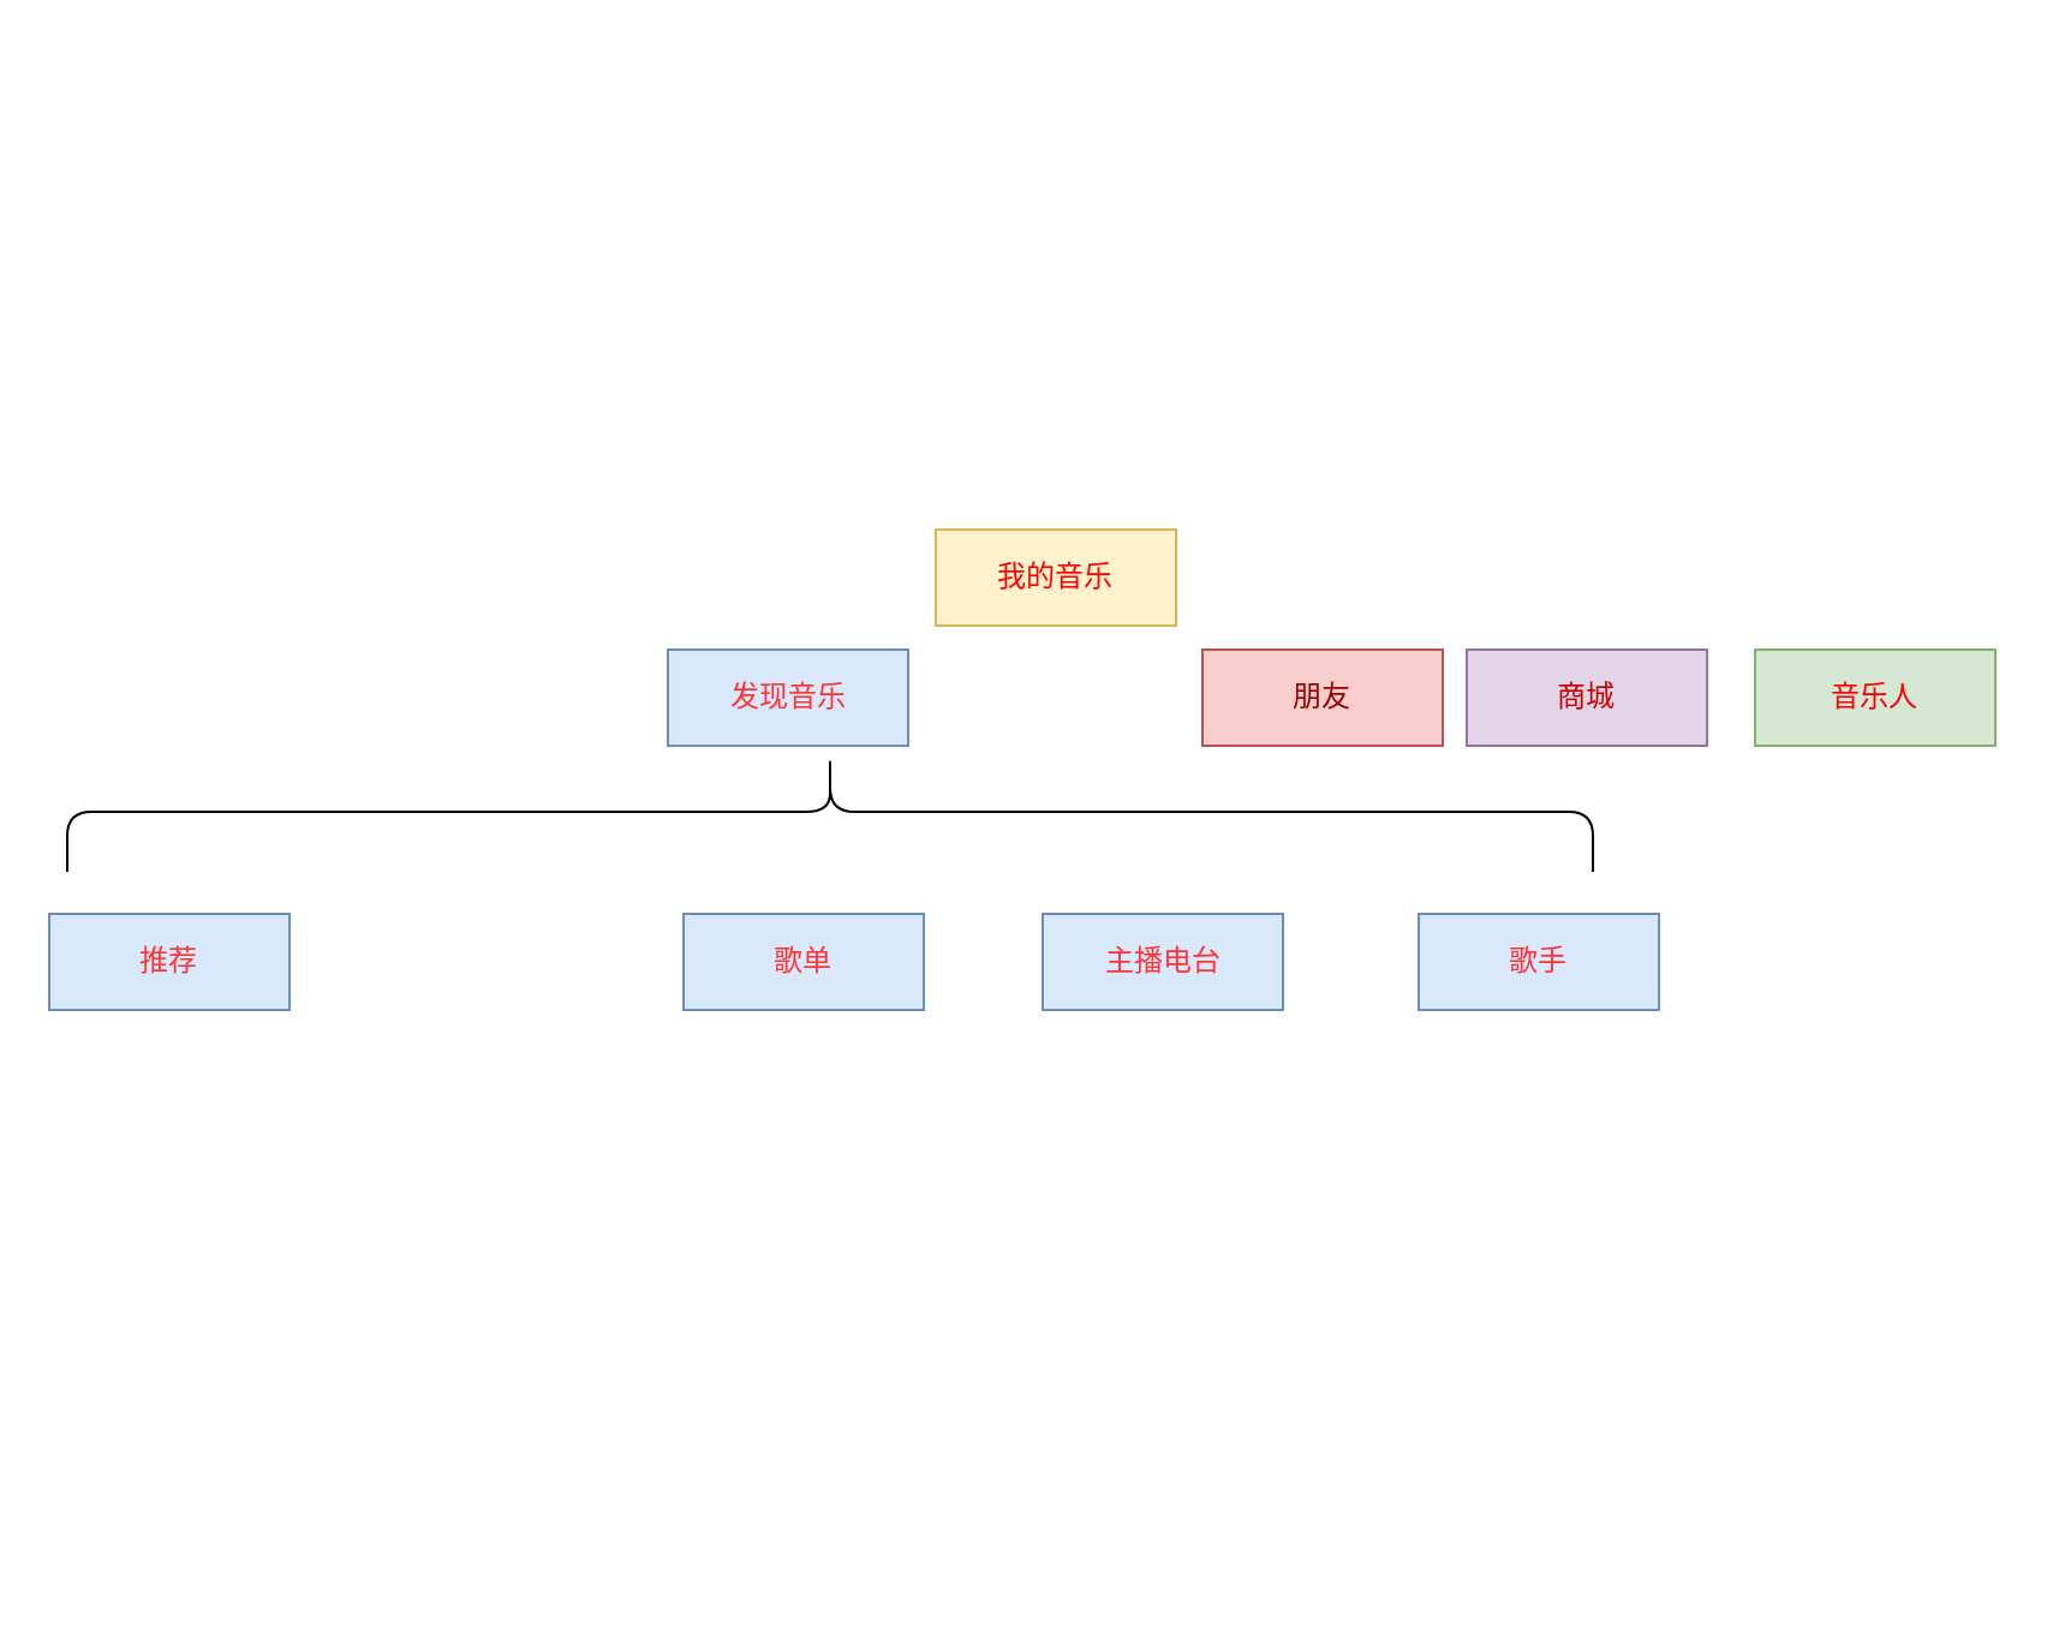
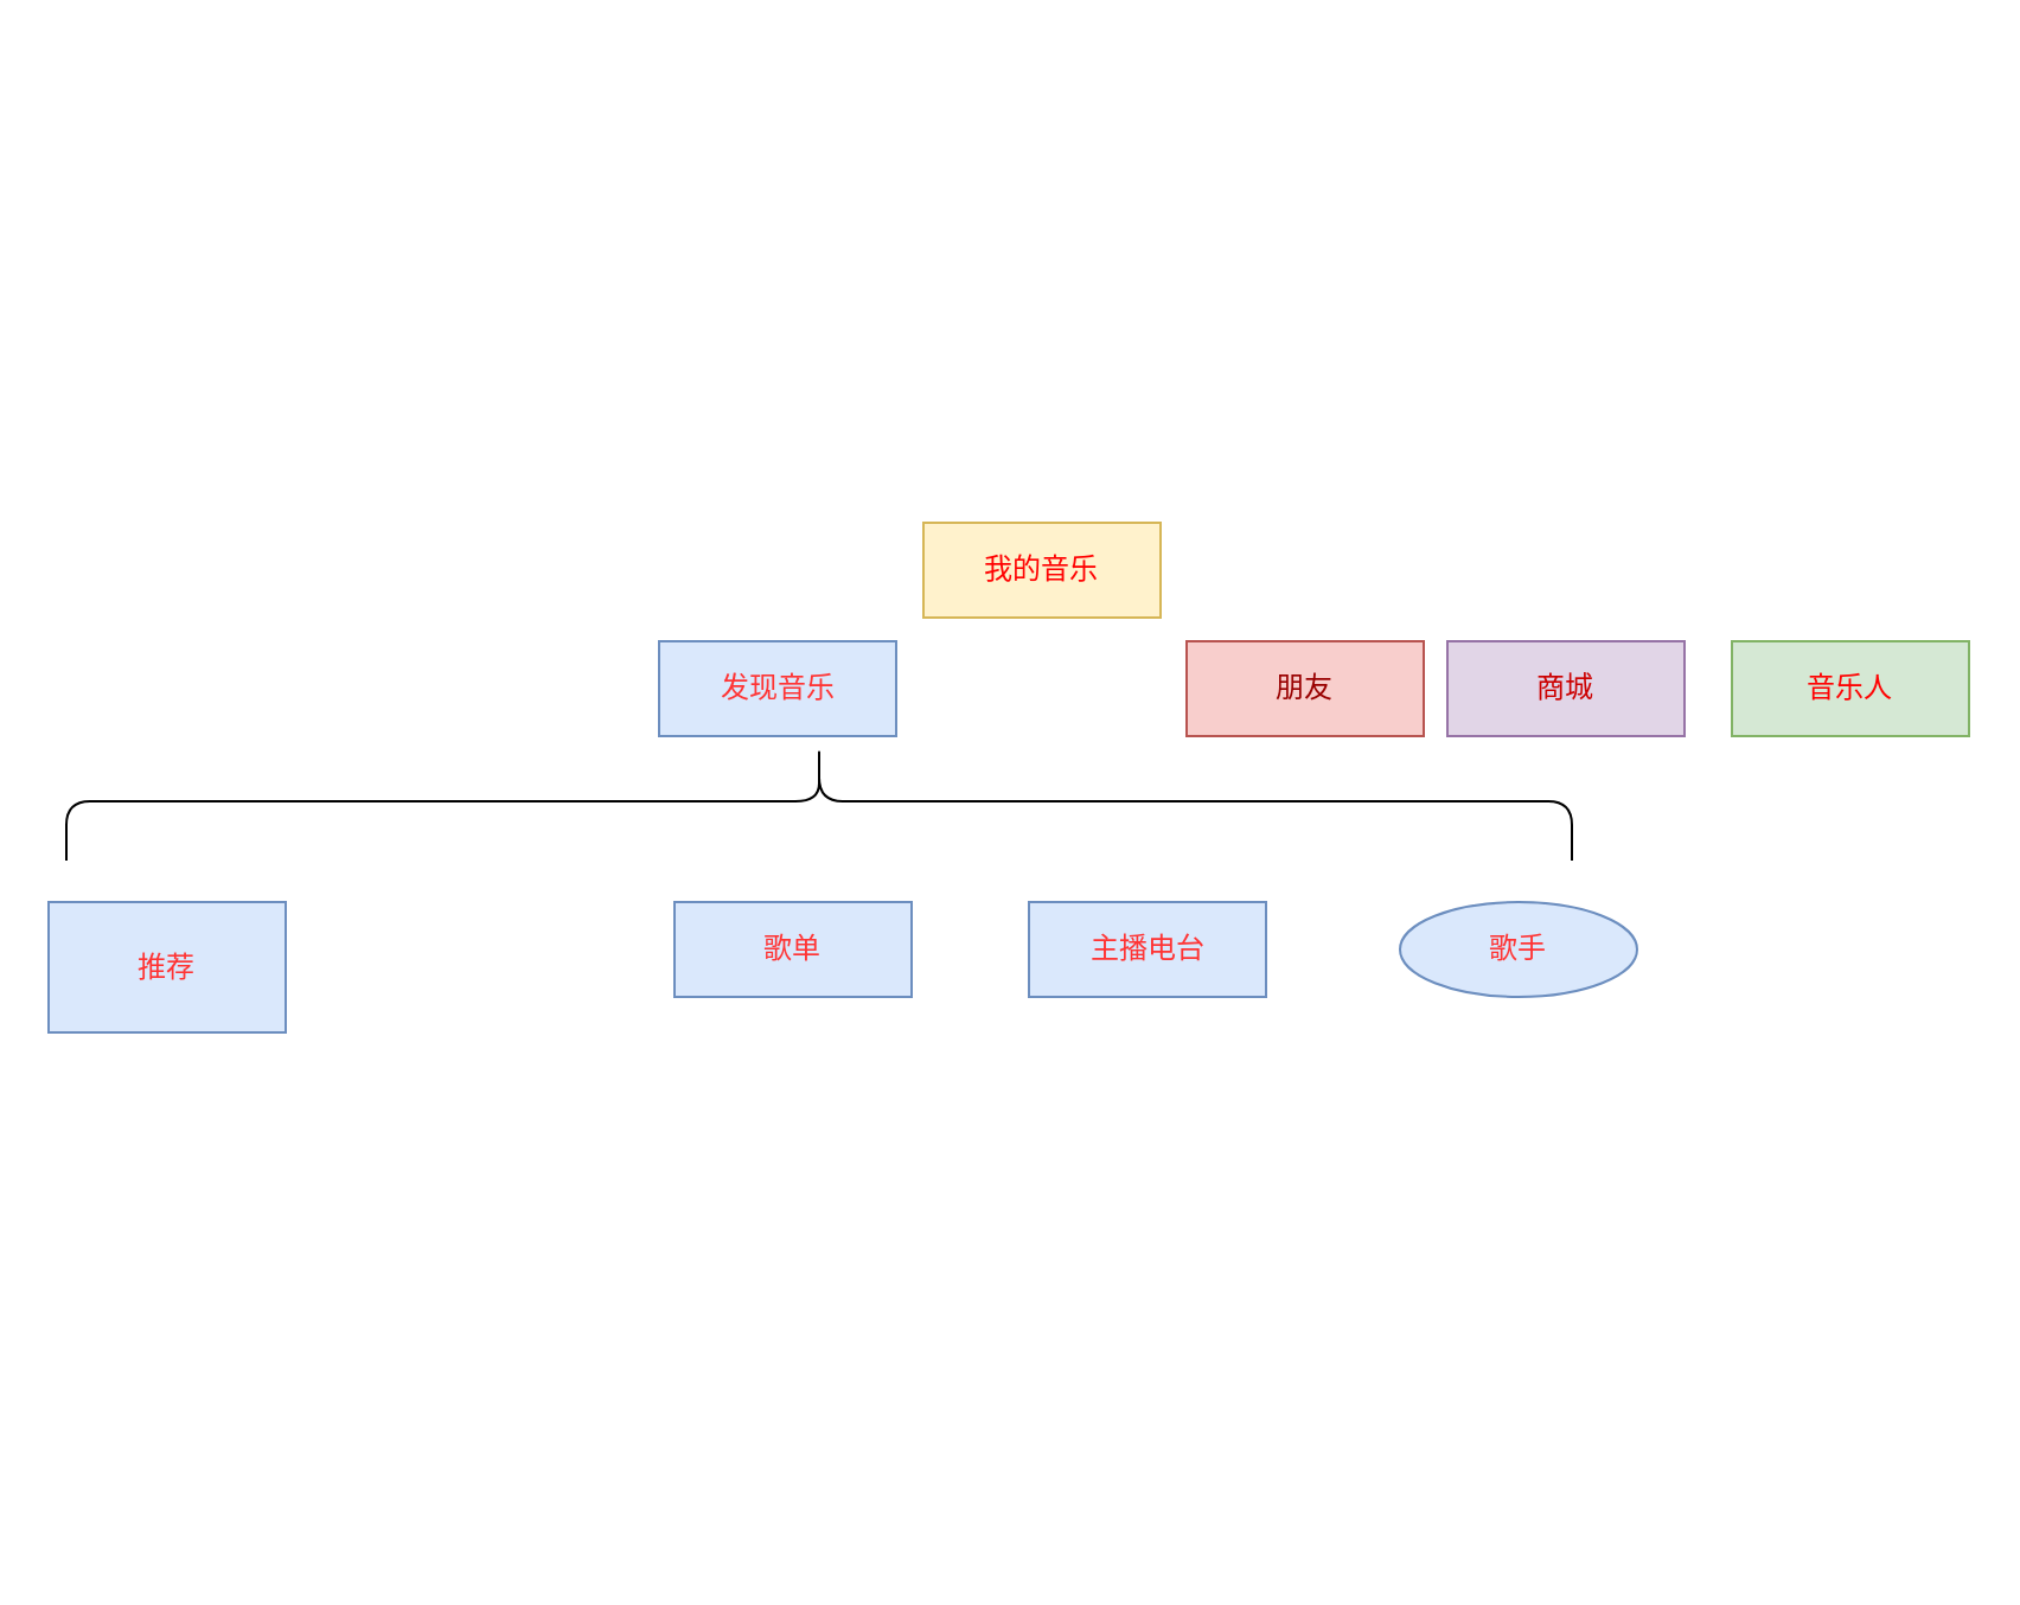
- <mxCell id="10" value="&lt;font color=&quot;#ff3333&quot;&gt;推荐&lt;/font&gt;" style="rounded=0;whiteSpace=wrap;html=1;fillColor=#dae8fc;strokeColor=#6c8ebf;" vertex="1" parent="1"><mxGeometry y="380" width="100" height="40" as="geometry" x="20" /></mxCell>
+ <mxCell id="10" value="&lt;font color=&quot;#ff3333&quot;&gt;推荐&lt;/font&gt;" style="rounded=0;whiteSpace=wrap;html=1;fillColor=#dae8fc;strokeColor=#6c8ebf;" vertex="1" parent="1"><mxGeometry x="20" y="380" width="100" height="55" as="geometry" /></mxCell>
- <mxCell id="8" value="&lt;font color=&quot;#ff3333&quot;&gt;歌手&lt;/font&gt;" style="rounded=0;whiteSpace=wrap;html=1;fillColor=#dae8fc;strokeColor=#6c8ebf;" vertex="1" parent="1"><mxGeometry x="590" y="380" width="100" height="40" as="geometry" /></mxCell>
+ <mxCell id="8" value="&lt;font color=&quot;#ff3333&quot;&gt;歌手&lt;/font&gt;" style="ellipse;whiteSpace=wrap;html=1;fillColor=#dae8fc;strokeColor=#6c8ebf;" vertex="1" parent="1"><mxGeometry x="590" y="380" width="100" height="40" as="geometry" /></mxCell>
